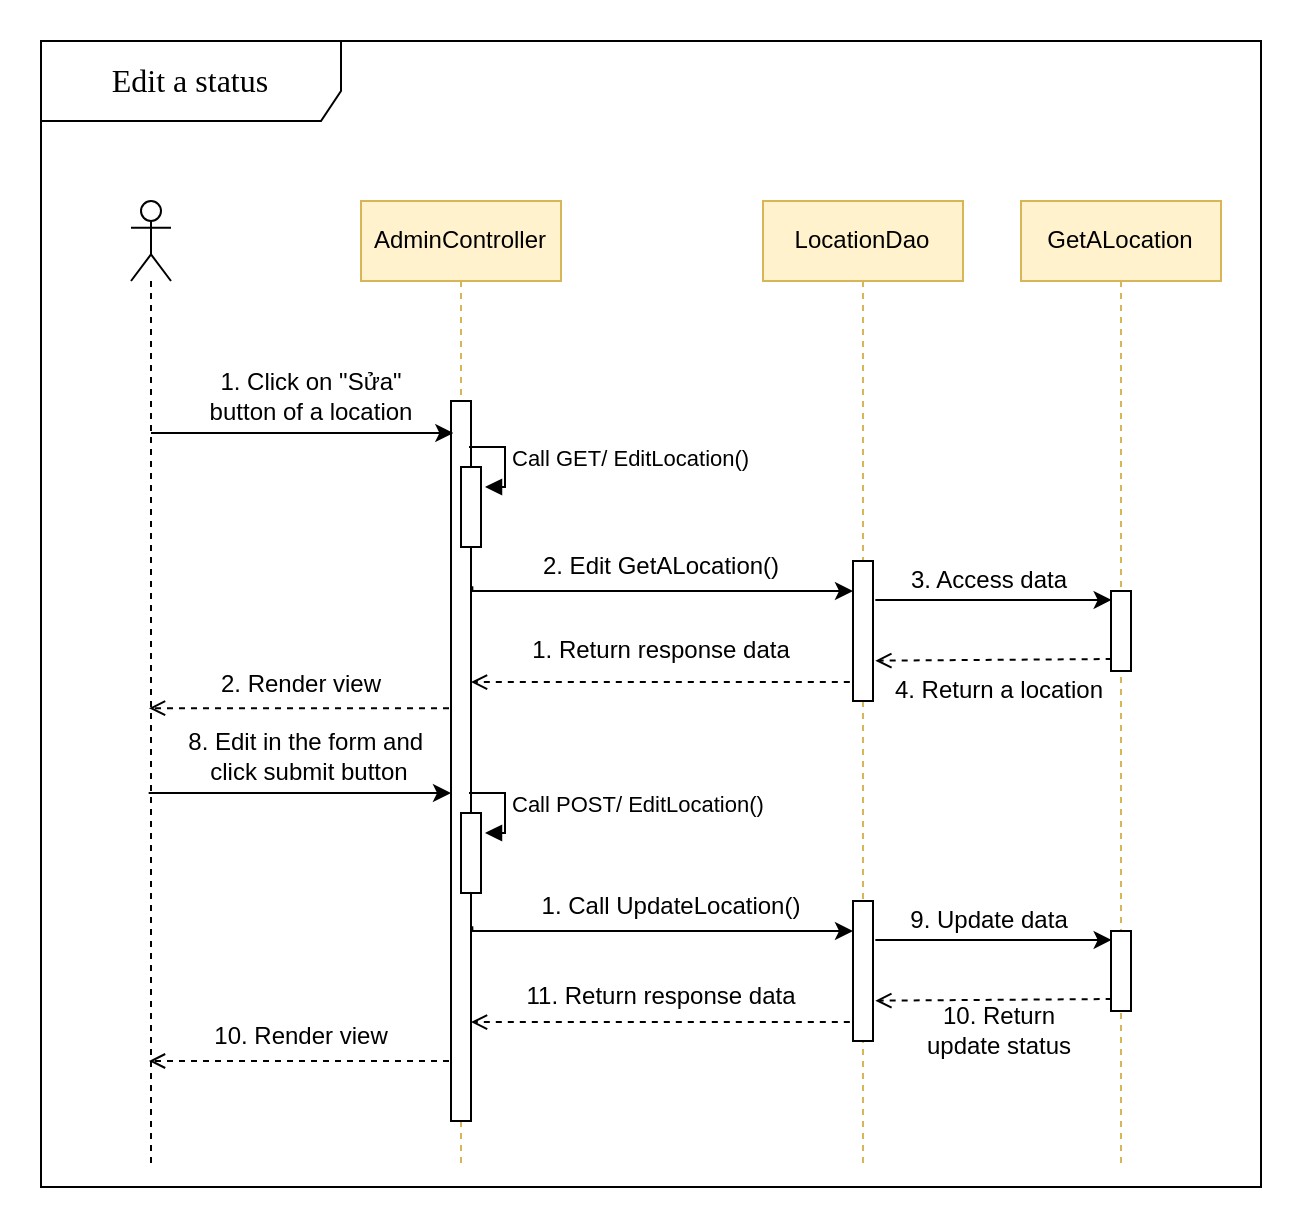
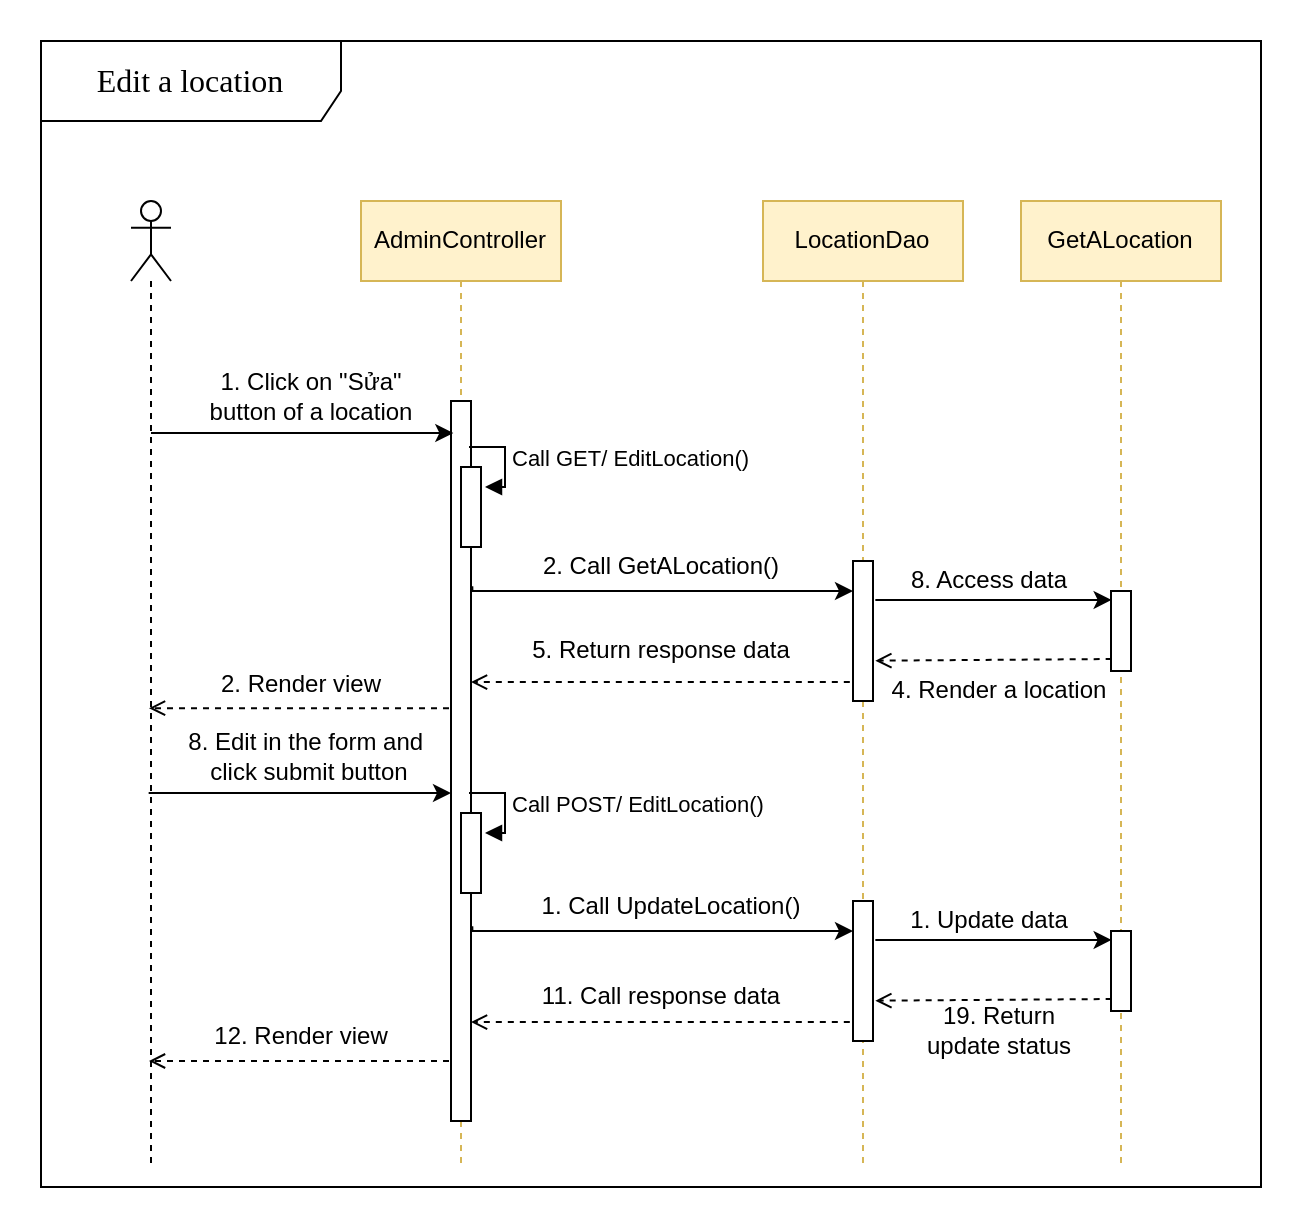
- <mxCell id="2" value="&lt;span id=&quot;docs-internal-guid-baae5e7a-7fff-b7df-eefd-ea68393cdeb4&quot;&gt;&lt;span style=&quot;font-size: 12pt ; font-family: &amp;#34;times new roman&amp;#34; ; background-color: transparent ; vertical-align: baseline&quot;&gt;Edit a status&lt;/span&gt;&lt;/span&gt;" style="shape=umlFrame;whiteSpace=wrap;html=1;width=150;height=40;" parent="1" vertex="1"><mxGeometry x="20" y="20" width="610" height="573" as="geometry" /></mxCell>
+ <mxCell id="2" value="&lt;span id=&quot;docs-internal-guid-baae5e7a-7fff-b7df-eefd-ea68393cdeb4&quot;&gt;&lt;span style=&quot;font-size: 12pt ; font-family: &amp;#34;times new roman&amp;#34; ; background-color: transparent ; vertical-align: baseline&quot;&gt;Edit a location&lt;/span&gt;&lt;/span&gt;" style="shape=umlFrame;whiteSpace=wrap;html=1;width=150;height=40;" parent="1" vertex="1"><mxGeometry x="20" y="20" width="610" height="573" as="geometry" /></mxCell>
- <mxCell id="27" value="2. Edit GetALocation()" style="text;html=1;align=center;verticalAlign=middle;resizable=0;points=[];autosize=1;" parent="1" vertex="1"><mxGeometry x="265" y="273" width="130" height="20" as="geometry" /></mxCell>
+ <mxCell id="27" value="2. Call GetALocation()" style="text;html=1;align=center;verticalAlign=middle;resizable=0;points=[];autosize=1;" parent="1" vertex="1"><mxGeometry x="265" y="273" width="130" height="20" as="geometry" /></mxCell>
- <mxCell id="34" value="3. Access data" style="text;html=1;align=center;verticalAlign=middle;resizable=0;points=[];autosize=1;" parent="1" vertex="1"><mxGeometry x="449" y="280" width="90" height="20" as="geometry" /></mxCell>
+ <mxCell id="34" value="8. Access data" style="text;html=1;align=center;verticalAlign=middle;resizable=0;points=[];autosize=1;" parent="1" vertex="1"><mxGeometry x="449" y="280" width="90" height="20" as="geometry" /></mxCell>
- <mxCell id="30" value="1. Return response data" style="text;html=1;align=center;verticalAlign=middle;resizable=0;points=[];autosize=1;" parent="1" vertex="1"><mxGeometry x="260" y="315" width="140" height="20" as="geometry" /></mxCell>
+ <mxCell id="30" value="5. Return response data" style="text;html=1;align=center;verticalAlign=middle;resizable=0;points=[];autosize=1;" parent="1" vertex="1"><mxGeometry x="260" y="315" width="140" height="20" as="geometry" /></mxCell>
- <mxCell id="29" value="4. Return a location" style="text;html=1;align=center;verticalAlign=middle;resizable=0;points=[];autosize=1;" parent="1" vertex="1"><mxGeometry x="439" y="335" width="120" height="20" as="geometry" /></mxCell>
+ <mxCell id="29" value="4. Render a location" style="text;html=1;align=center;verticalAlign=middle;resizable=0;points=[];autosize=1;" parent="1" vertex="1"><mxGeometry x="439" y="335" width="120" height="20" as="geometry" /></mxCell>
- <mxCell id="20" value="9. Update data" style="text;html=1;align=center;verticalAlign=middle;resizable=0;points=[];autosize=1;" parent="1" vertex="1"><mxGeometry x="449" y="450" width="90" height="20" as="geometry" /></mxCell>
+ <mxCell id="20" value="1. Update data" style="text;html=1;align=center;verticalAlign=middle;resizable=0;points=[];autosize=1;" parent="1" vertex="1"><mxGeometry x="449" y="450" width="90" height="20" as="geometry" /></mxCell>
- <mxCell id="16" value="11. Return response data" style="text;html=1;align=center;verticalAlign=middle;resizable=0;points=[];autosize=1;" parent="1" vertex="1"><mxGeometry x="255" y="488" width="150" height="20" as="geometry" /></mxCell>
+ <mxCell id="16" value="11. Call response data" style="text;html=1;align=center;verticalAlign=middle;resizable=0;points=[];autosize=1;" parent="1" vertex="1"><mxGeometry x="255" y="488" width="150" height="20" as="geometry" /></mxCell>
- <mxCell id="15" value="10. Return &lt;br&gt;update status" style="text;html=1;align=center;verticalAlign=middle;resizable=0;points=[];autosize=1;" parent="1" vertex="1"><mxGeometry x="454" y="500" width="90" height="30" as="geometry" /></mxCell>
+ <mxCell id="15" value="19. Return &lt;br&gt;update status" style="text;html=1;align=center;verticalAlign=middle;resizable=0;points=[];autosize=1;" parent="1" vertex="1"><mxGeometry x="454" y="500" width="90" height="30" as="geometry" /></mxCell>
- <mxCell id="38" value="10. Render view" style="text;html=1;align=center;verticalAlign=middle;resizable=0;points=[];autosize=1;" vertex="1" parent="1"><mxGeometry x="100" y="508" width="100" height="20" as="geometry" /></mxCell>
+ <mxCell id="38" value="12. Render view" style="text;html=1;align=center;verticalAlign=middle;resizable=0;points=[];autosize=1;" vertex="1" parent="1"><mxGeometry x="100" y="508" width="100" height="20" as="geometry" /></mxCell>
